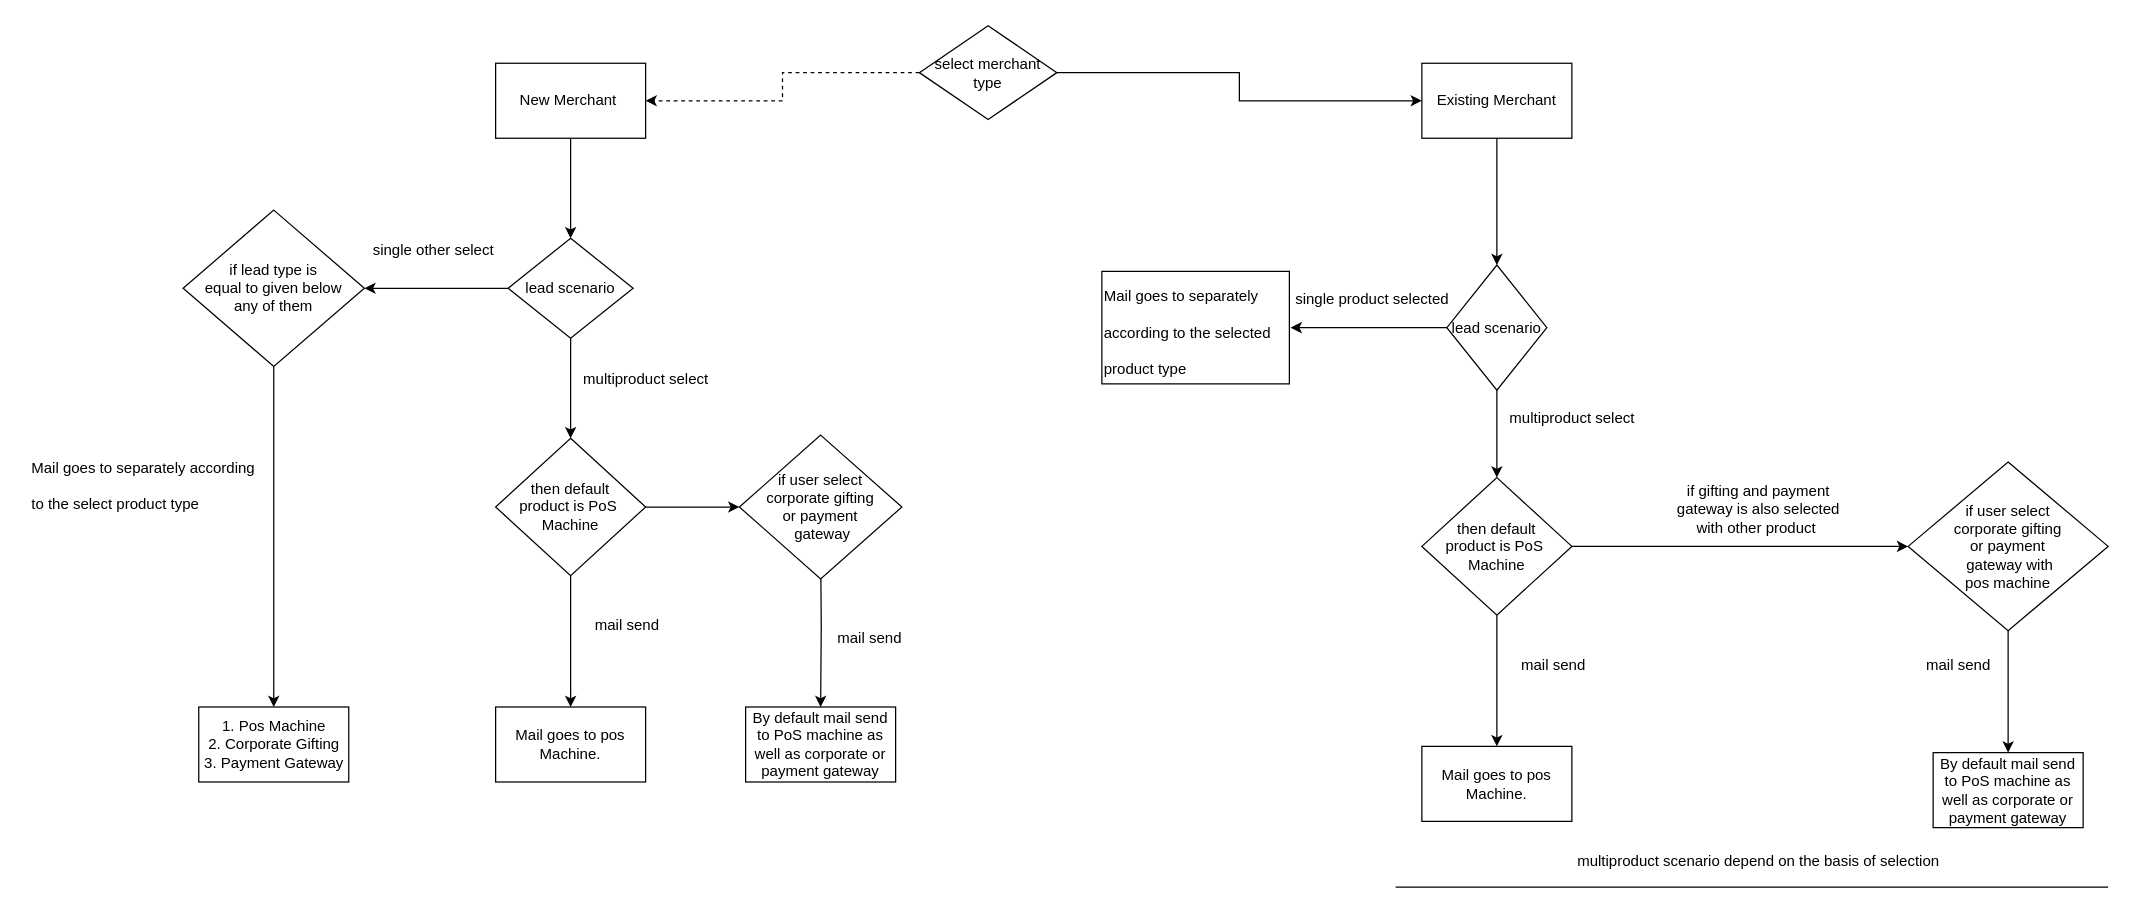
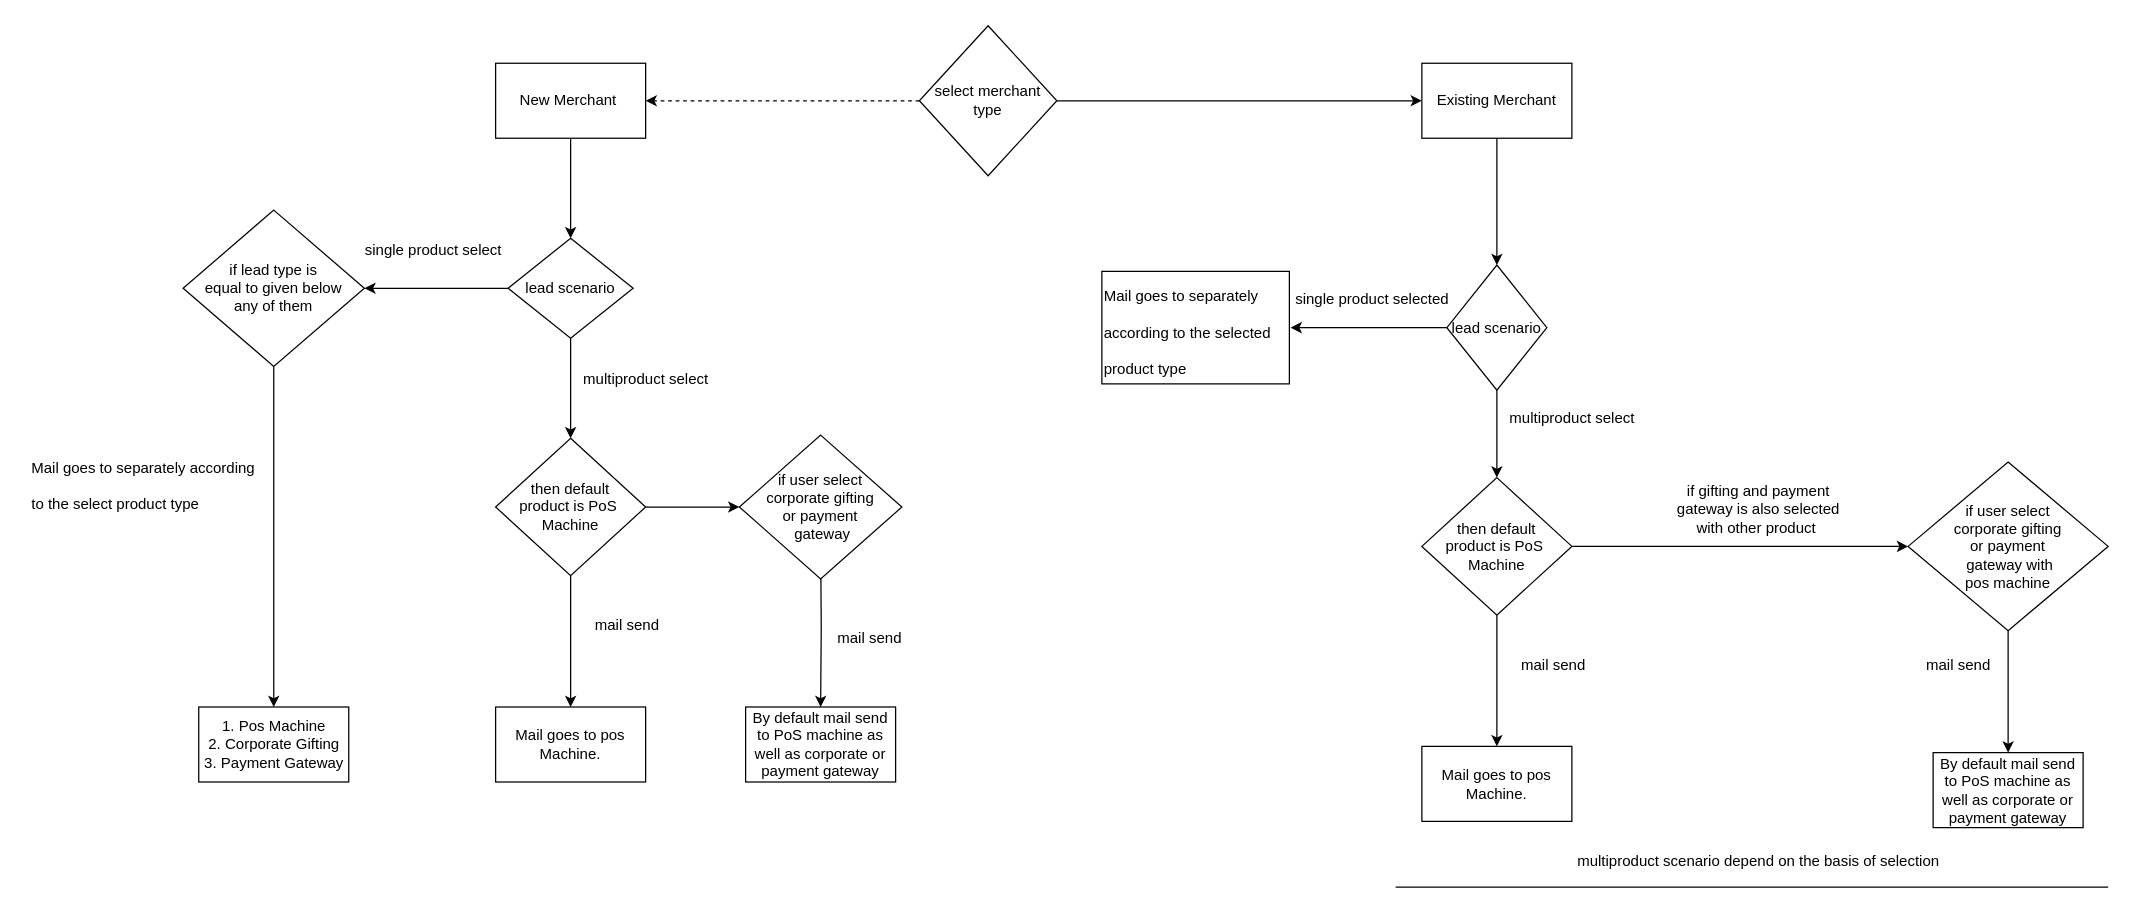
- <mxCell id="4" value="select merchant type" style="rhombus;whiteSpace=wrap;html=1;" parent="1" vertex="1"><mxGeometry x="735" y="20" width="110" height="75" as="geometry" /></mxCell>
+ <mxCell id="4" value="select merchant type" style="rhombus;whiteSpace=wrap;html=1;" parent="1" vertex="1"><mxGeometry x="735" y="20" width="110" height="120" as="geometry" /></mxCell>
- <mxCell id="12" value="single other select" style="text;html=1;align=center;verticalAlign=middle;resizable=0;points=[];autosize=1;" parent="1" vertex="1"><mxGeometry x="286" y="190" width="120" height="20" as="geometry" /></mxCell>
+ <mxCell id="12" value="single product select" style="text;html=1;align=center;verticalAlign=middle;resizable=0;points=[];autosize=1;" parent="1" vertex="1"><mxGeometry x="286" y="190" width="120" height="20" as="geometry" /></mxCell>
